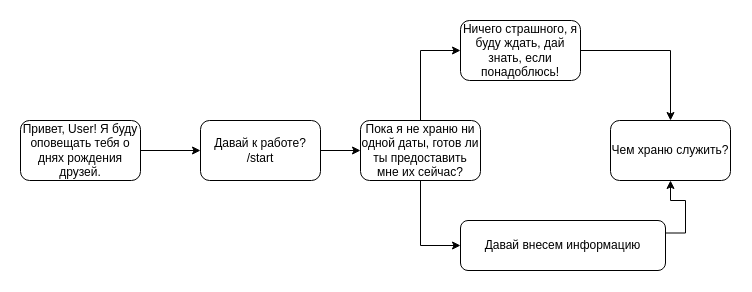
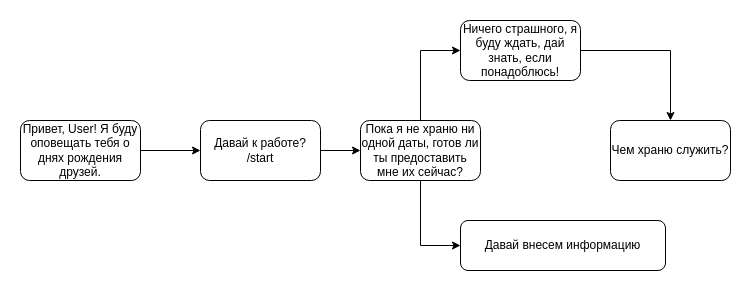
- <mxCell id="11" style="edgeStyle=orthogonalEdgeStyle;rounded=0;orthogonalLoop=1;jettySize=auto;html=1;exitX=1;exitY=0.25;exitDx=0;exitDy=0;entryX=0.5;entryY=1;entryDx=0;entryDy=0;" edge="1" parent="1" source="12" target="13"><mxGeometry relative="1" as="geometry" /></mxCell>
